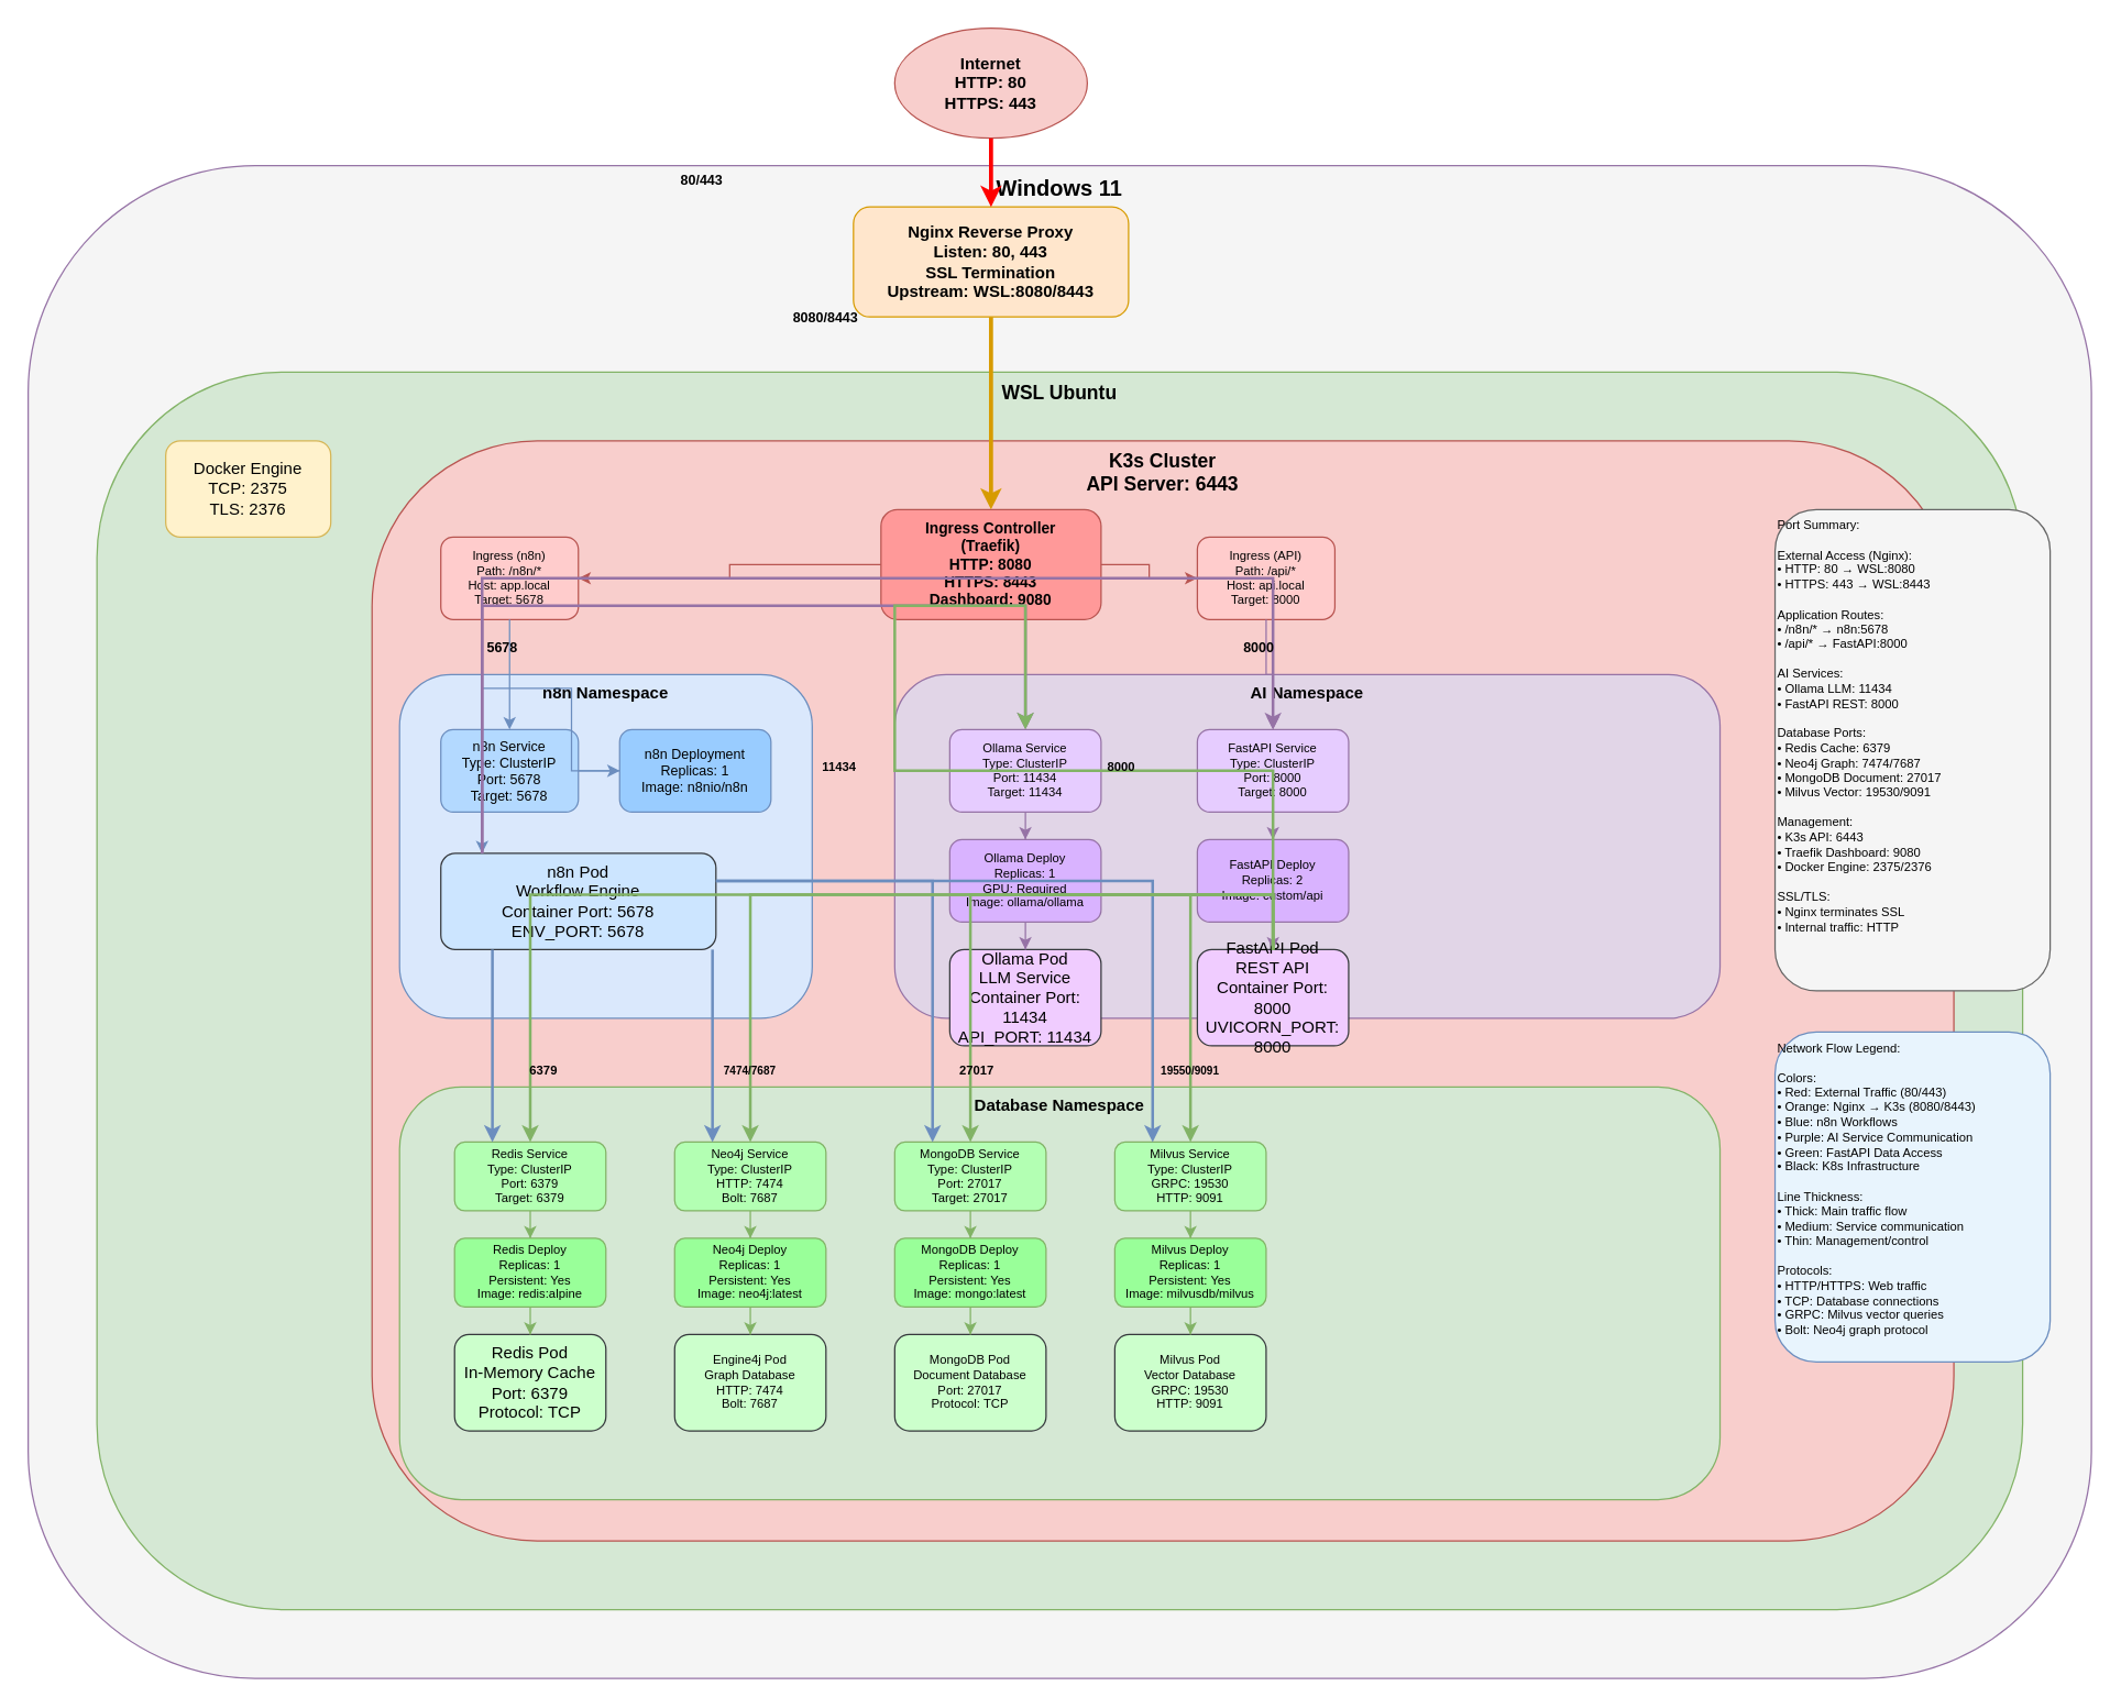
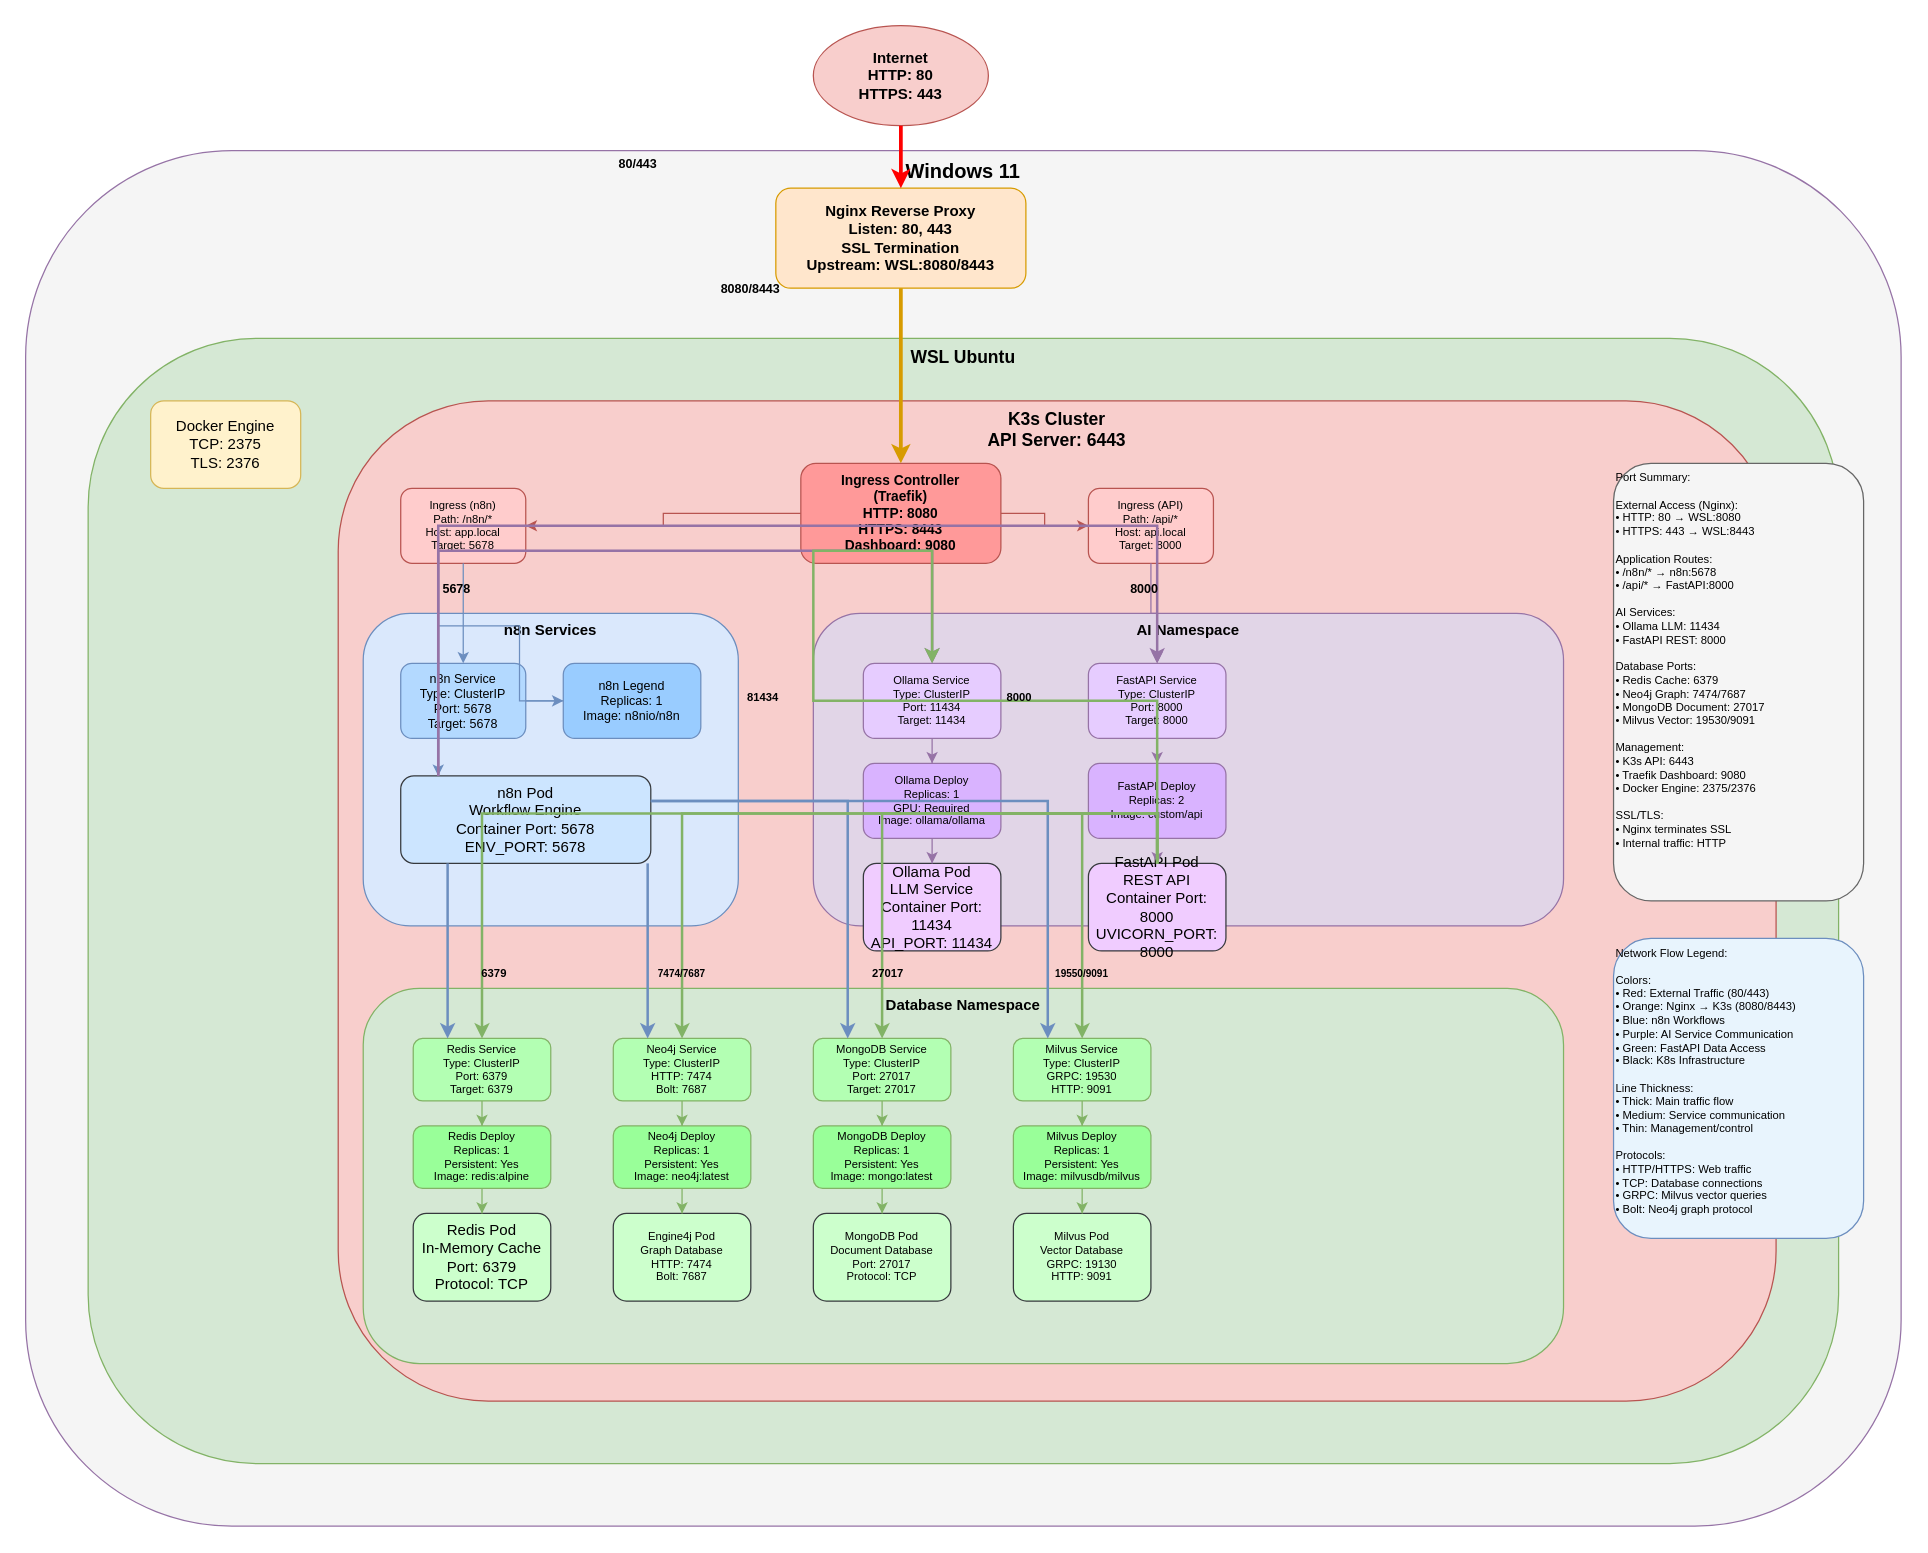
- <mxCell id="11" value="n8n Namespace" style="rounded=1;whiteSpace=wrap;html=1;fillColor=#dae8fc;strokeColor=#6c8ebf;fontSize=12;fontStyle=1;verticalAlign=top;" parent="1" vertex="1"><mxGeometry x="290" y="490" width="300" height="250" as="geometry" /></mxCell>
+ <mxCell id="11" value="n8n Services" style="rounded=1;whiteSpace=wrap;html=1;fillColor=#dae8fc;strokeColor=#6c8ebf;fontSize=12;fontStyle=1;verticalAlign=top;" parent="1" vertex="1"><mxGeometry x="290" y="490" width="300" height="250" as="geometry" /></mxCell>
- <mxCell id="70" value="11434" style="text;html=1;strokeColor=none;fillColor=none;align=center;verticalAlign=middle;whiteSpace=wrap;rounded=0;fontSize=9;fontStyle=1;color=#9673a6;" parent="1" vertex="1"><mxGeometry x="590" y="550" width="40" height="15" as="geometry" /></mxCell>
+ <mxCell id="70" value="81434" style="text;html=1;strokeColor=none;fillColor=none;align=center;verticalAlign=middle;whiteSpace=wrap;rounded=0;fontSize=9;fontStyle=1;color=#9673a6;" parent="1" vertex="1"><mxGeometry x="590" y="550" width="40" height="15" as="geometry" /></mxCell>
- <mxCell id="13" value="n8n Deployment&#10;Replicas: 1&#10;Image: n8nio/n8n" style="rounded=1;whiteSpace=wrap;html=1;fillColor=#99ccff;strokeColor=#6c8ebf;fontSize=10;" parent="1" vertex="1"><mxGeometry x="450" y="530" width="110" height="60" as="geometry" /></mxCell>
+ <mxCell id="13" value="n8n Legend&#10;Replicas: 1&#10;Image: n8nio/n8n" style="rounded=1;whiteSpace=wrap;html=1;fillColor=#99ccff;strokeColor=#6c8ebf;fontSize=10;" parent="1" vertex="1"><mxGeometry x="450" y="530" width="110" height="60" as="geometry" /></mxCell>
- <mxCell id="34" value="Milvus Pod&#10;Vector Database&#10;GRPC: 19530&#10;HTTP: 9091" style="rounded=1;whiteSpace=wrap;html=1;fillColor=#ccffcc;strokeColor=#36393d;fontSize=9;" parent="1" vertex="1"><mxGeometry x="810" y="970" width="110" height="70" as="geometry" /></mxCell>
+ <mxCell id="34" value="Milvus Pod&#10;Vector Database&#10;GRPC: 19130&#10;HTTP: 9091" style="rounded=1;whiteSpace=wrap;html=1;fillColor=#ccffcc;strokeColor=#36393d;fontSize=9;" parent="1" vertex="1"><mxGeometry x="810" y="970" width="110" height="70" as="geometry" /></mxCell>
